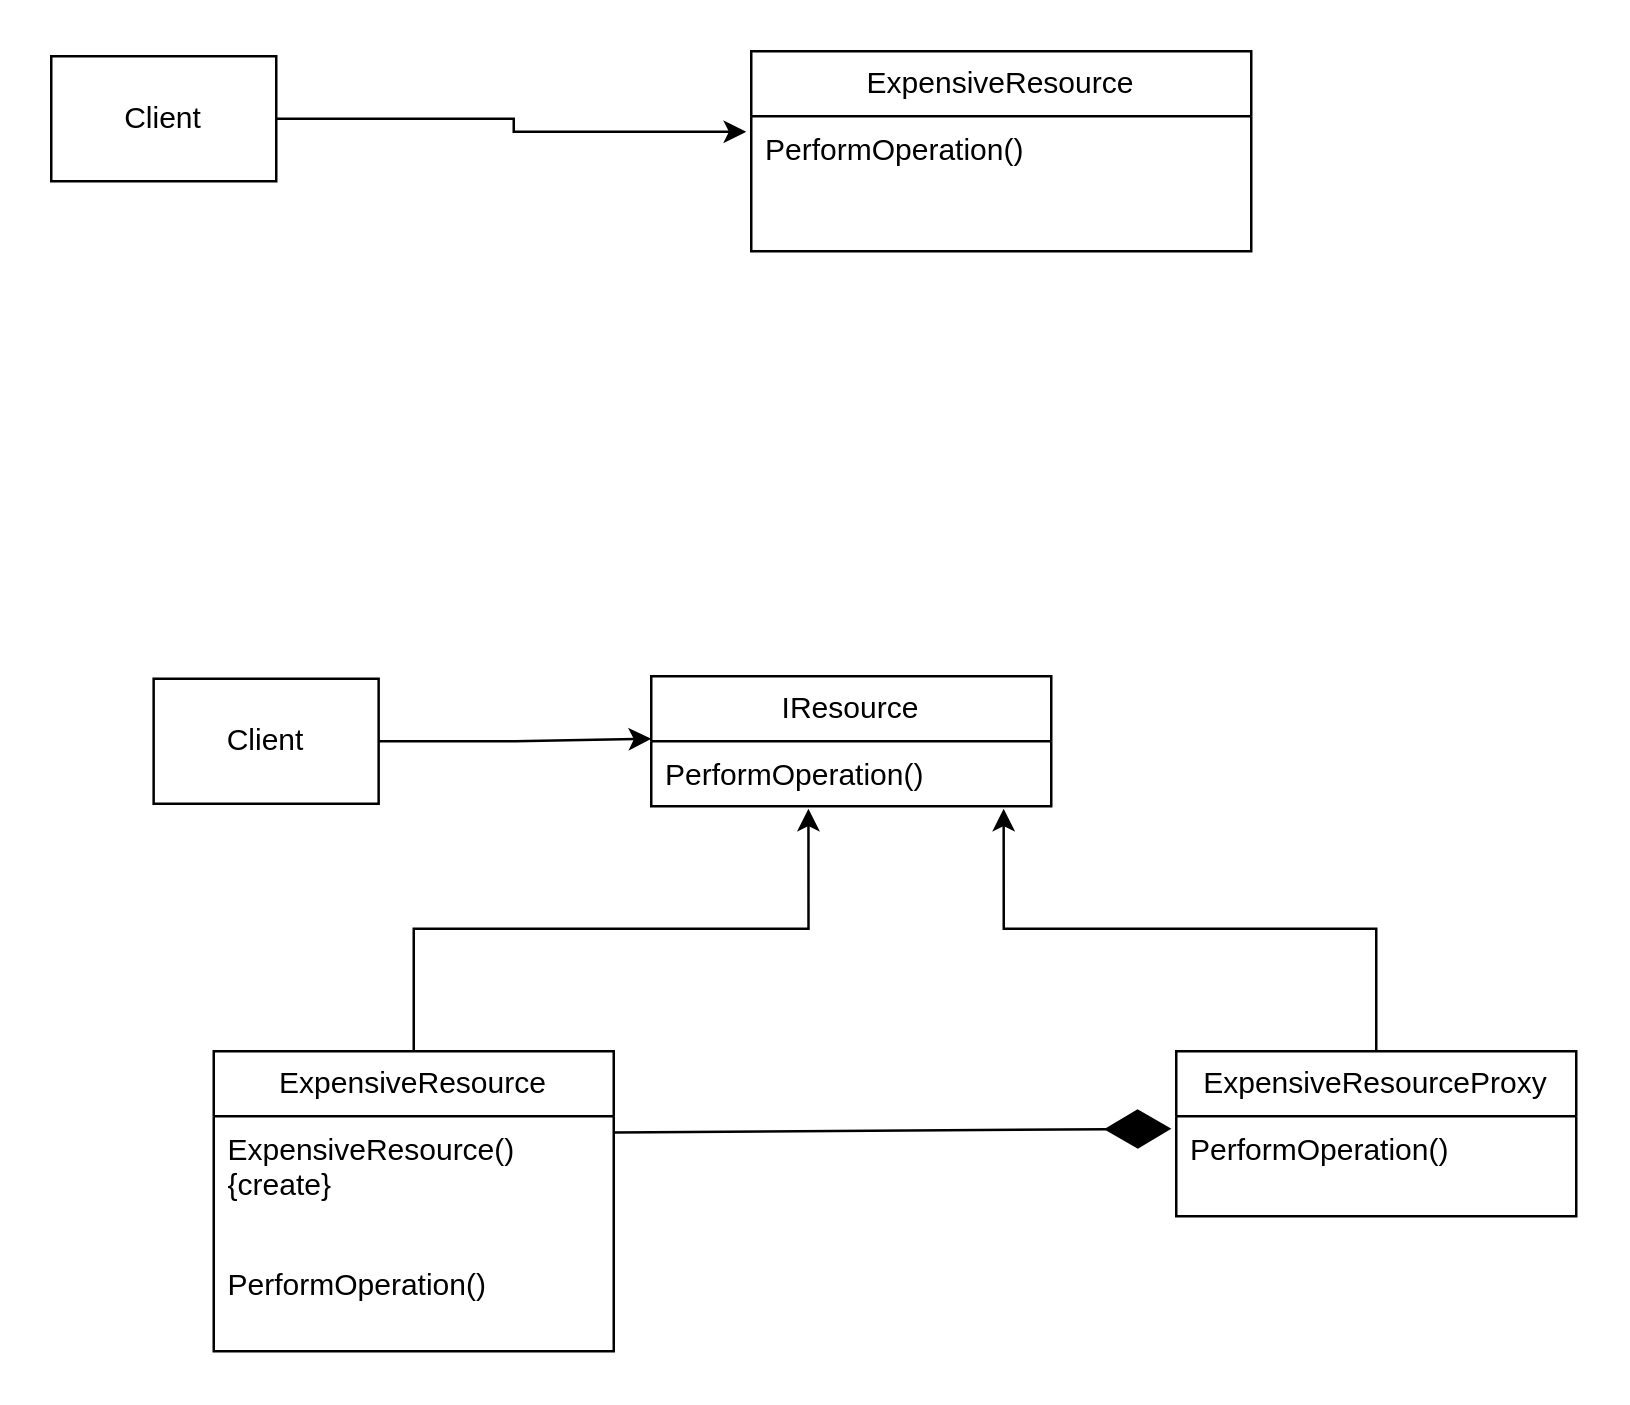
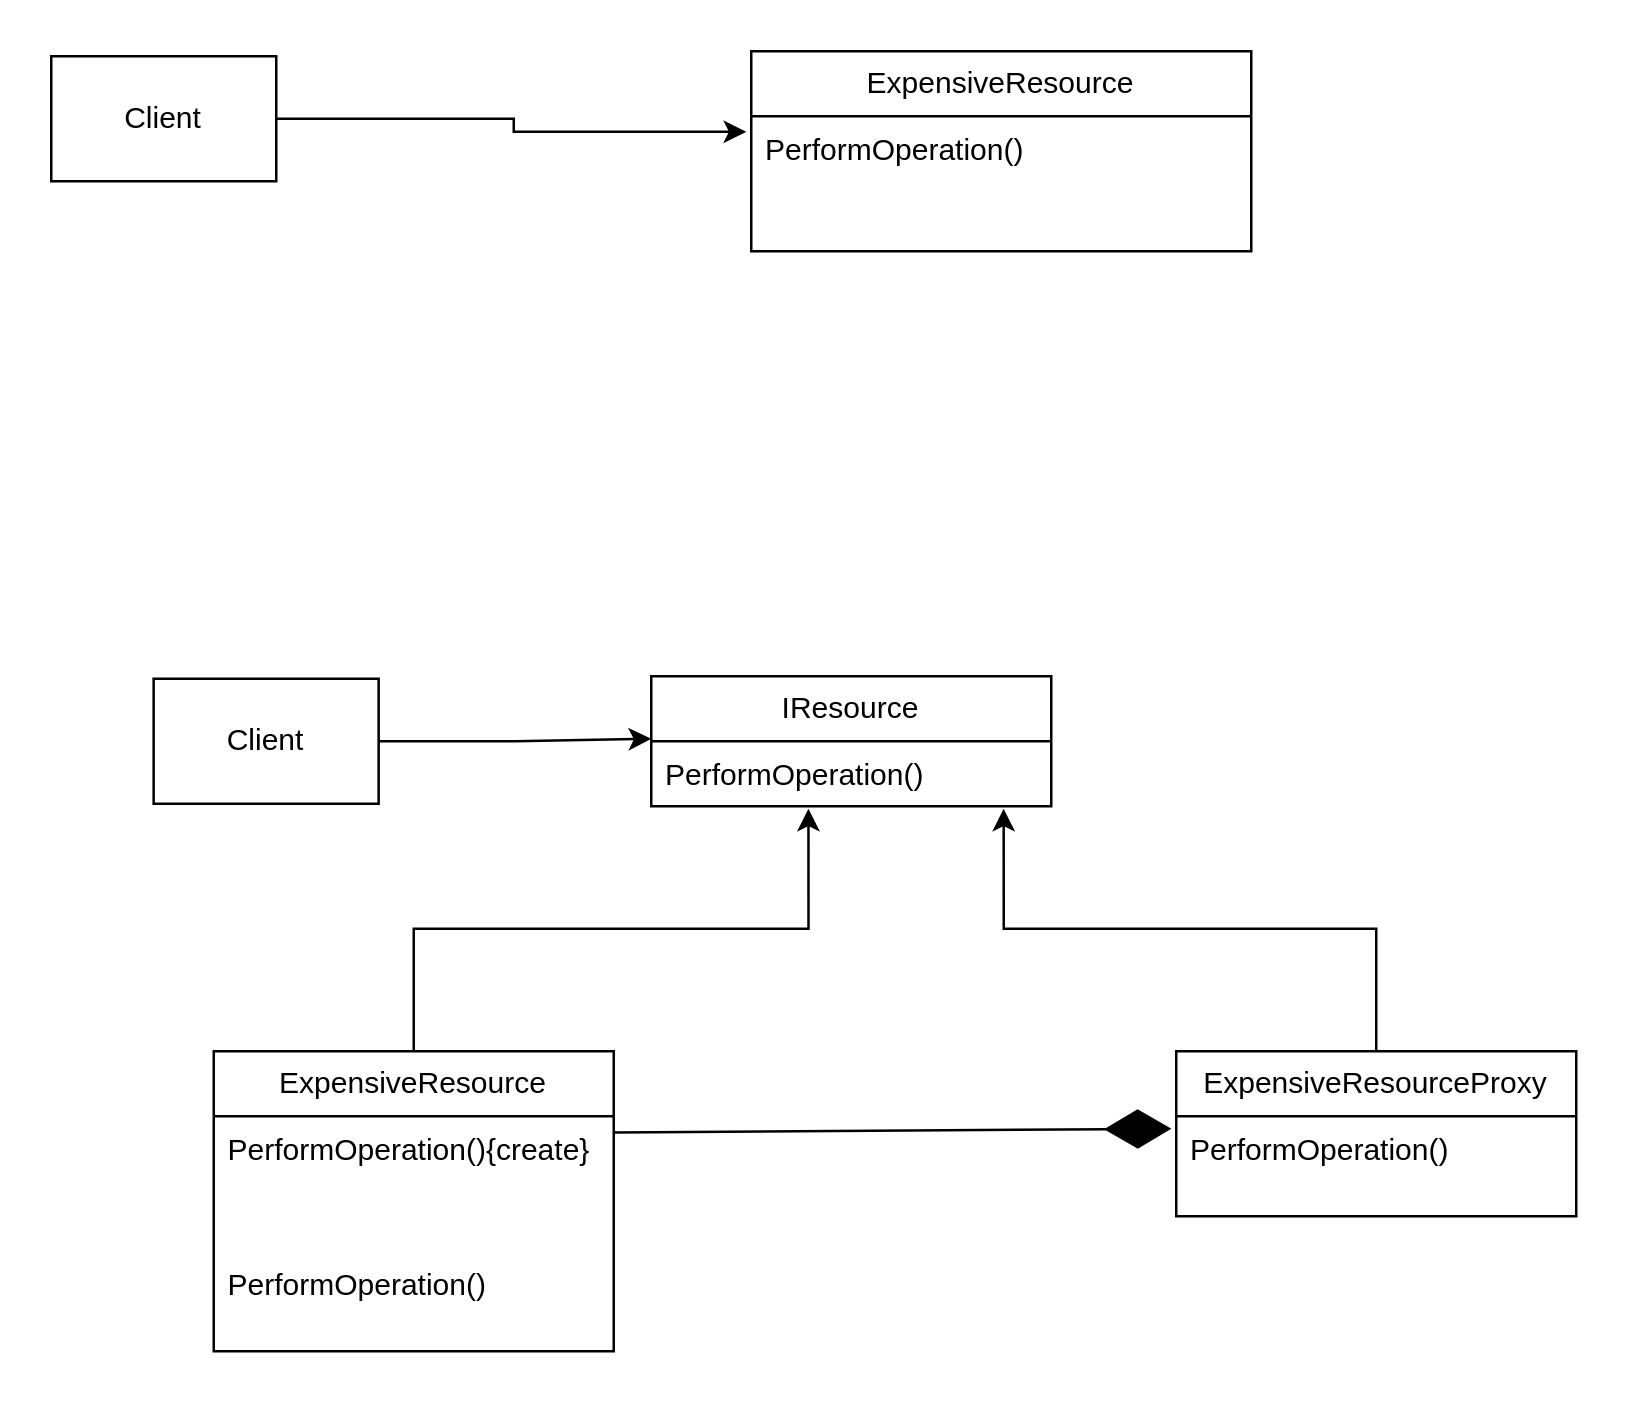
- <mxCell id="9" value="ExpensiveResource(){create}" style="text;strokeColor=none;fillColor=none;align=left;verticalAlign=top;spacingLeft=4;spacingRight=4;overflow=hidden;rotatable=0;points=[[0,0.5],[1,0.5]];portConstraint=eastwest;whiteSpace=wrap;html=1;" vertex="1" parent="8"><mxGeometry y="26" width="160" height="54" as="geometry" /></mxCell>
+ <mxCell id="9" value="PerformOperation(){create}" style="text;strokeColor=none;fillColor=none;align=left;verticalAlign=top;spacingLeft=4;spacingRight=4;overflow=hidden;rotatable=0;points=[[0,0.5],[1,0.5]];portConstraint=eastwest;whiteSpace=wrap;html=1;" vertex="1" parent="8"><mxGeometry y="26" width="160" height="54" as="geometry" /></mxCell>
